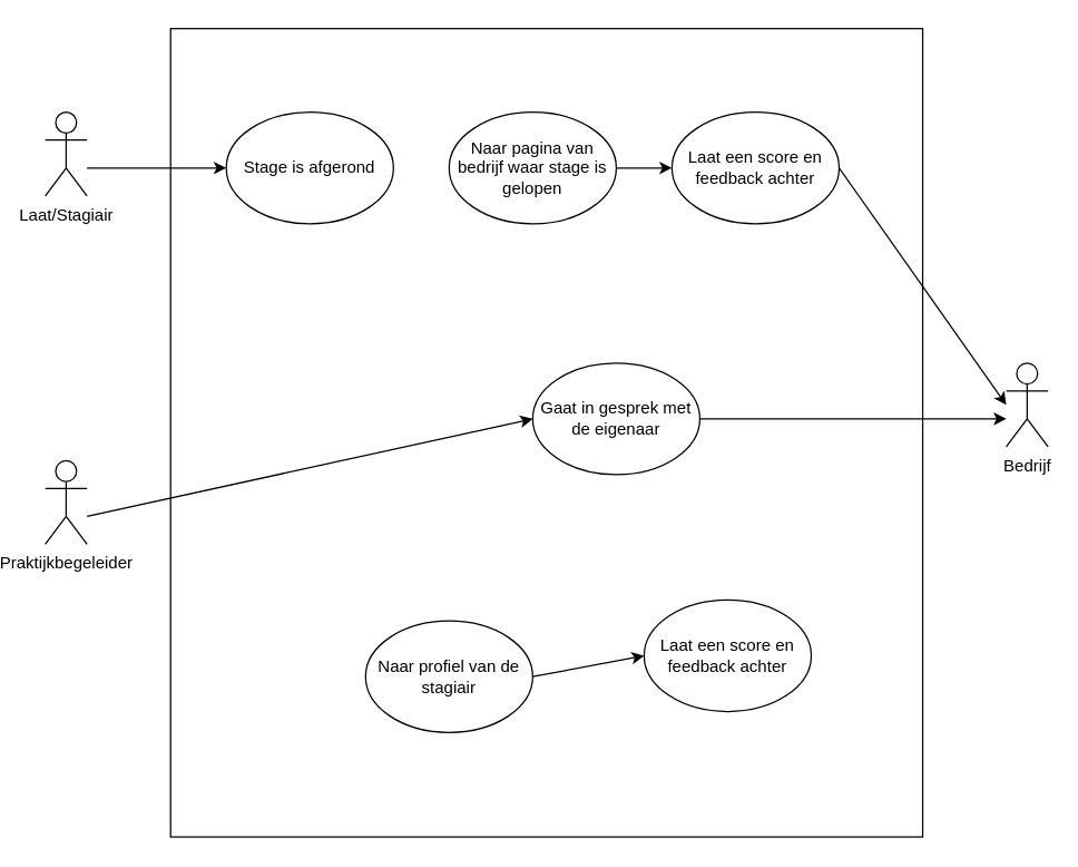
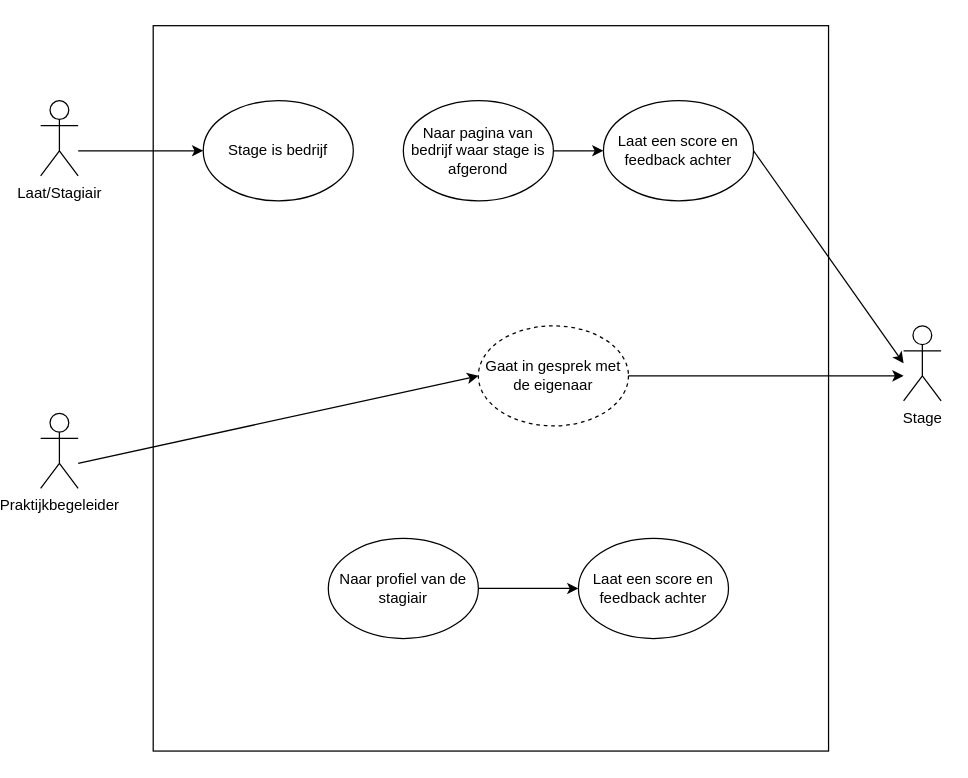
- <mxCell id="6" value="Stage is afgerond" style="ellipse;whiteSpace=wrap;html=1;" vertex="1" parent="1"><mxGeometry x="150" y="80" width="120" height="80" as="geometry" /></mxCell>
+ <mxCell id="6" value="Stage is bedrijf" style="ellipse;whiteSpace=wrap;html=1;" vertex="1" parent="1"><mxGeometry x="150" y="80" width="120" height="80" as="geometry" /></mxCell>
- <mxCell id="7" value="Naar pagina van bedrijf waar stage is gelopen" style="ellipse;whiteSpace=wrap;html=1;" vertex="1" parent="1"><mxGeometry x="310" y="80" width="120" height="80" as="geometry" /></mxCell>
+ <mxCell id="7" value="Naar pagina van bedrijf waar stage is afgerond" style="ellipse;whiteSpace=wrap;html=1;" vertex="1" parent="1"><mxGeometry x="310" y="80" width="120" height="80" as="geometry" /></mxCell>
- <mxCell id="9" value="Gaat in gesprek met de eigenaar" style="ellipse;whiteSpace=wrap;html=1;" vertex="1" parent="1"><mxGeometry x="370" y="260" width="120" height="80" as="geometry" /></mxCell>
+ <mxCell id="9" value="Gaat in gesprek met de eigenaar" style="ellipse;whiteSpace=wrap;html=1;dashed=1;" vertex="1" parent="1"><mxGeometry x="370" y="260" width="120" height="80" as="geometry" /></mxCell>
- <mxCell id="4" value="Bedrijf" style="shape=umlActor;verticalLabelPosition=bottom;labelBackgroundColor=#ffffff;verticalAlign=top;html=1;outlineConnect=0;" vertex="1" parent="1"><mxGeometry x="710" y="260" width="30" height="60" as="geometry" /></mxCell>
+ <mxCell id="4" value="Stage" style="shape=umlActor;verticalLabelPosition=bottom;labelBackgroundColor=#ffffff;verticalAlign=top;html=1;outlineConnect=0;" vertex="1" parent="1"><mxGeometry x="710" y="260" width="30" height="60" as="geometry" /></mxCell>
- <mxCell id="10" value="Naar profiel van de stagiair" style="ellipse;whiteSpace=wrap;html=1;" vertex="1" parent="1"><mxGeometry x="250" y="445" width="120" height="80" as="geometry" /></mxCell>
+ <mxCell id="10" value="Naar profiel van de stagiair" style="ellipse;whiteSpace=wrap;html=1;" vertex="1" parent="1"><mxGeometry x="250" y="430" width="120" height="80" as="geometry" /></mxCell>
